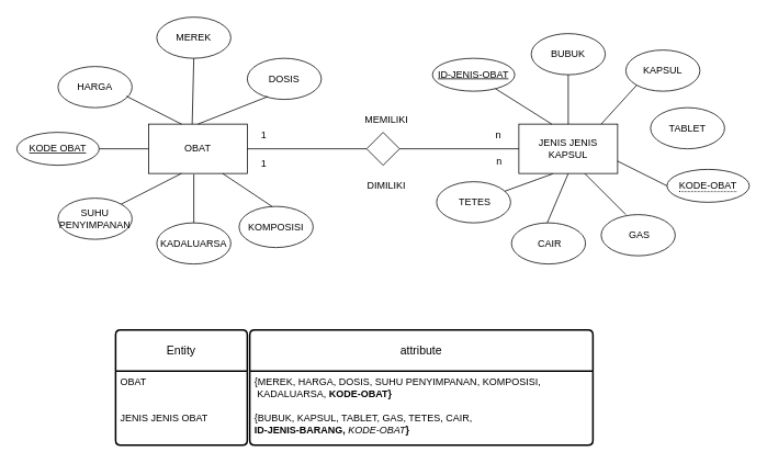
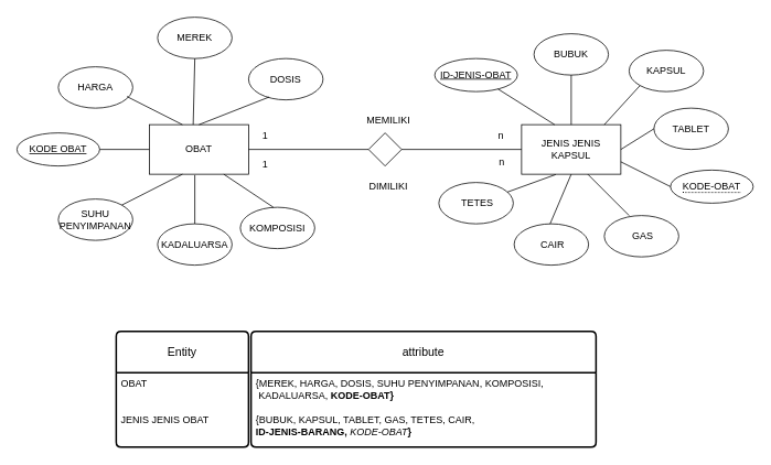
+ <mxCell id="27" value="" style="endArrow=none;html=1;rounded=0;entryX=0;entryY=0.5;entryDx=0;entryDy=0;exitX=1;exitY=0.5;exitDx=0;exitDy=0;" parent="1" source="3" target="23" edge="1"><mxGeometry width="50" height="50" relative="1" as="geometry"><mxPoint x="710" y="160" as="sourcePoint" /><mxPoint x="743" y="93" as="targetPoint" /></mxGeometry></mxCell>
